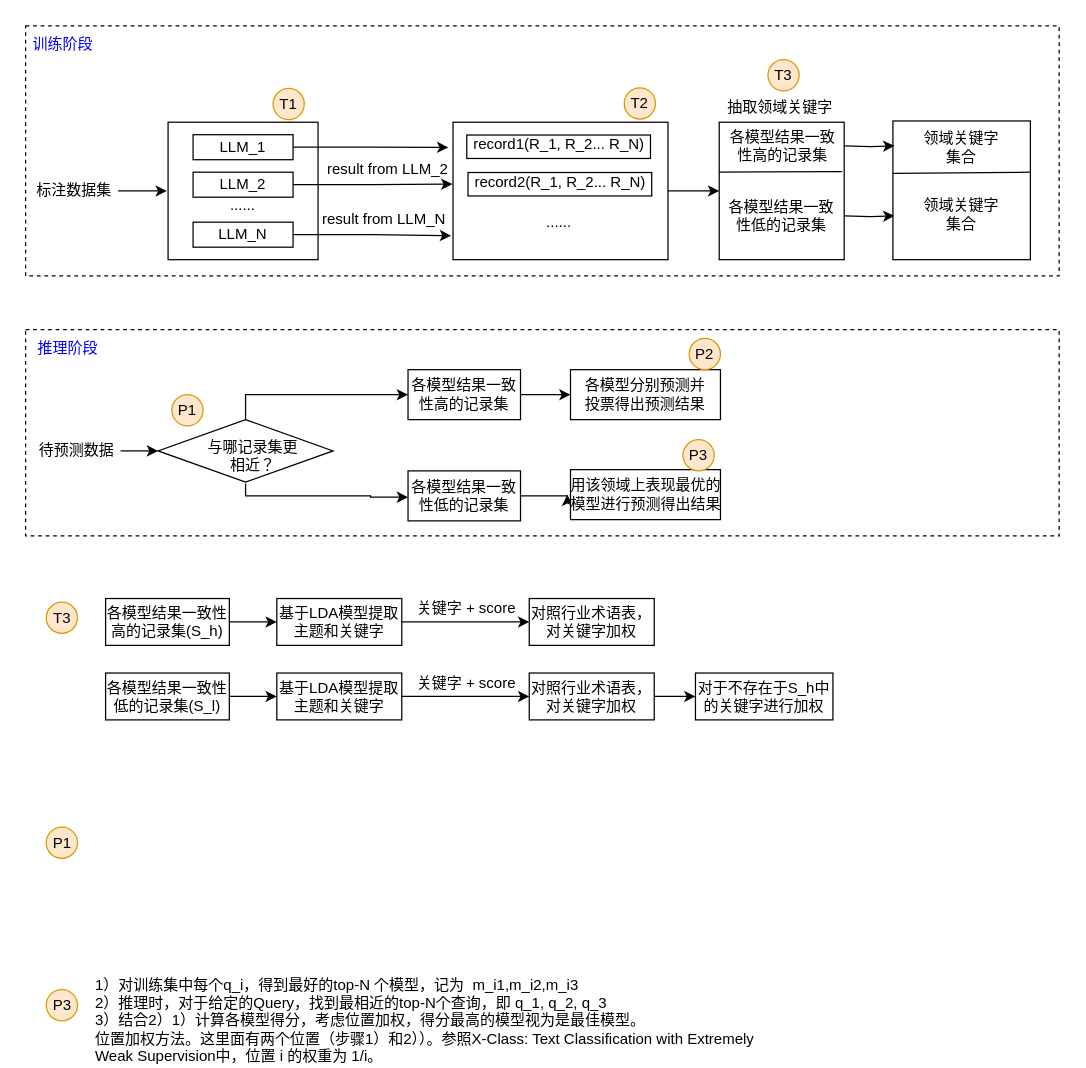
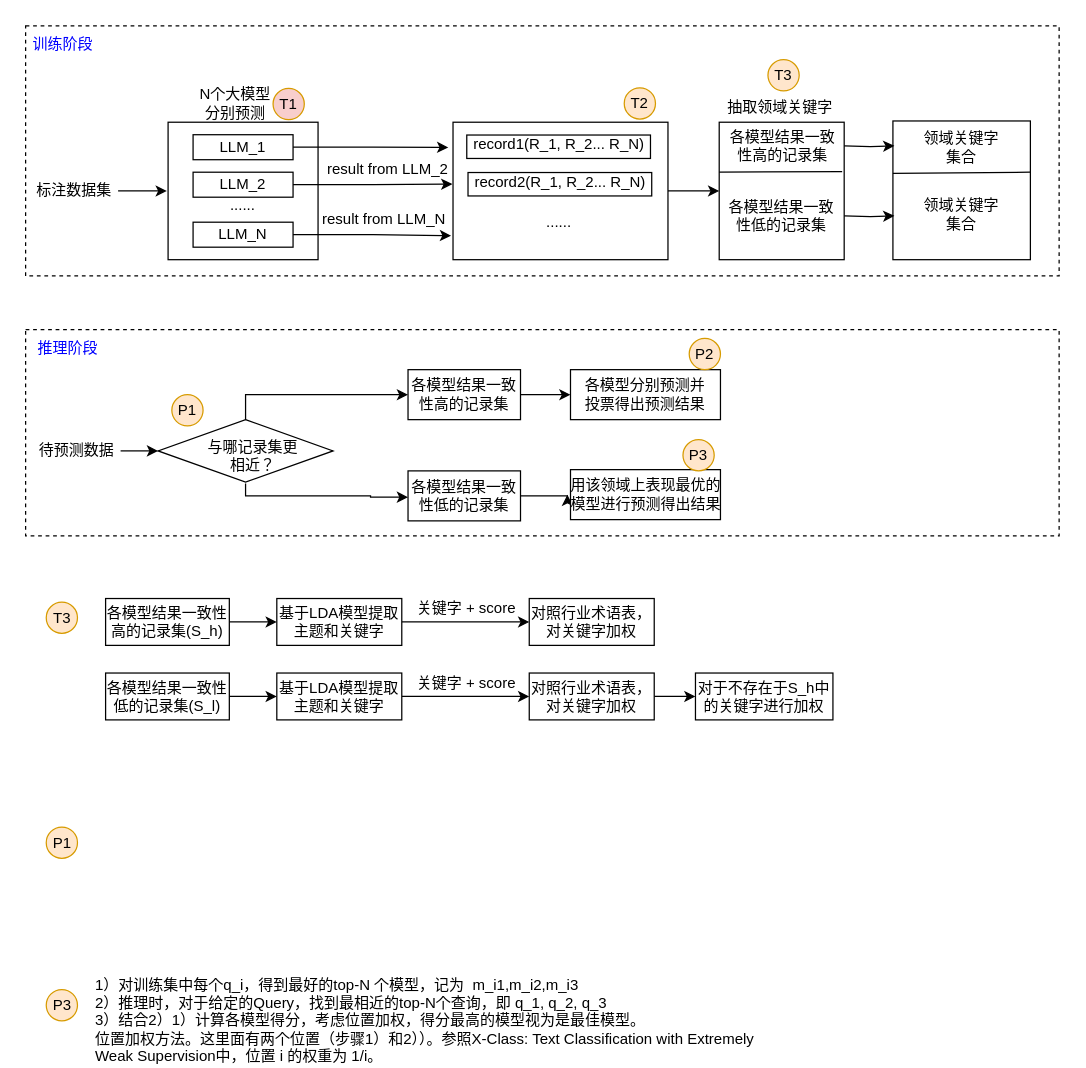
+ <mxCell id="11" value="N个大模型分别预测" style="text;html=1;align=center;verticalAlign=middle;whiteSpace=wrap;rounded=0;" vertex="1" parent="1"><mxGeometry x="158" y="67" width="60" height="30" as="geometry" /></mxCell>
- <mxCell id="55" value="T1" style="ellipse;whiteSpace=wrap;html=1;aspect=fixed;fillColor=#ffe6cc;strokeColor=#d79b00;" vertex="1" parent="1"><mxGeometry x="218" y="70" width="25" height="25" as="geometry" /></mxCell>
+ <mxCell id="55" value="T1" style="ellipse;whiteSpace=wrap;html=1;aspect=fixed;fillColor=#f8cecc;strokeColor=#d79b00;" vertex="1" parent="1"><mxGeometry x="218" y="70" width="25" height="25" as="geometry" /></mxCell>
